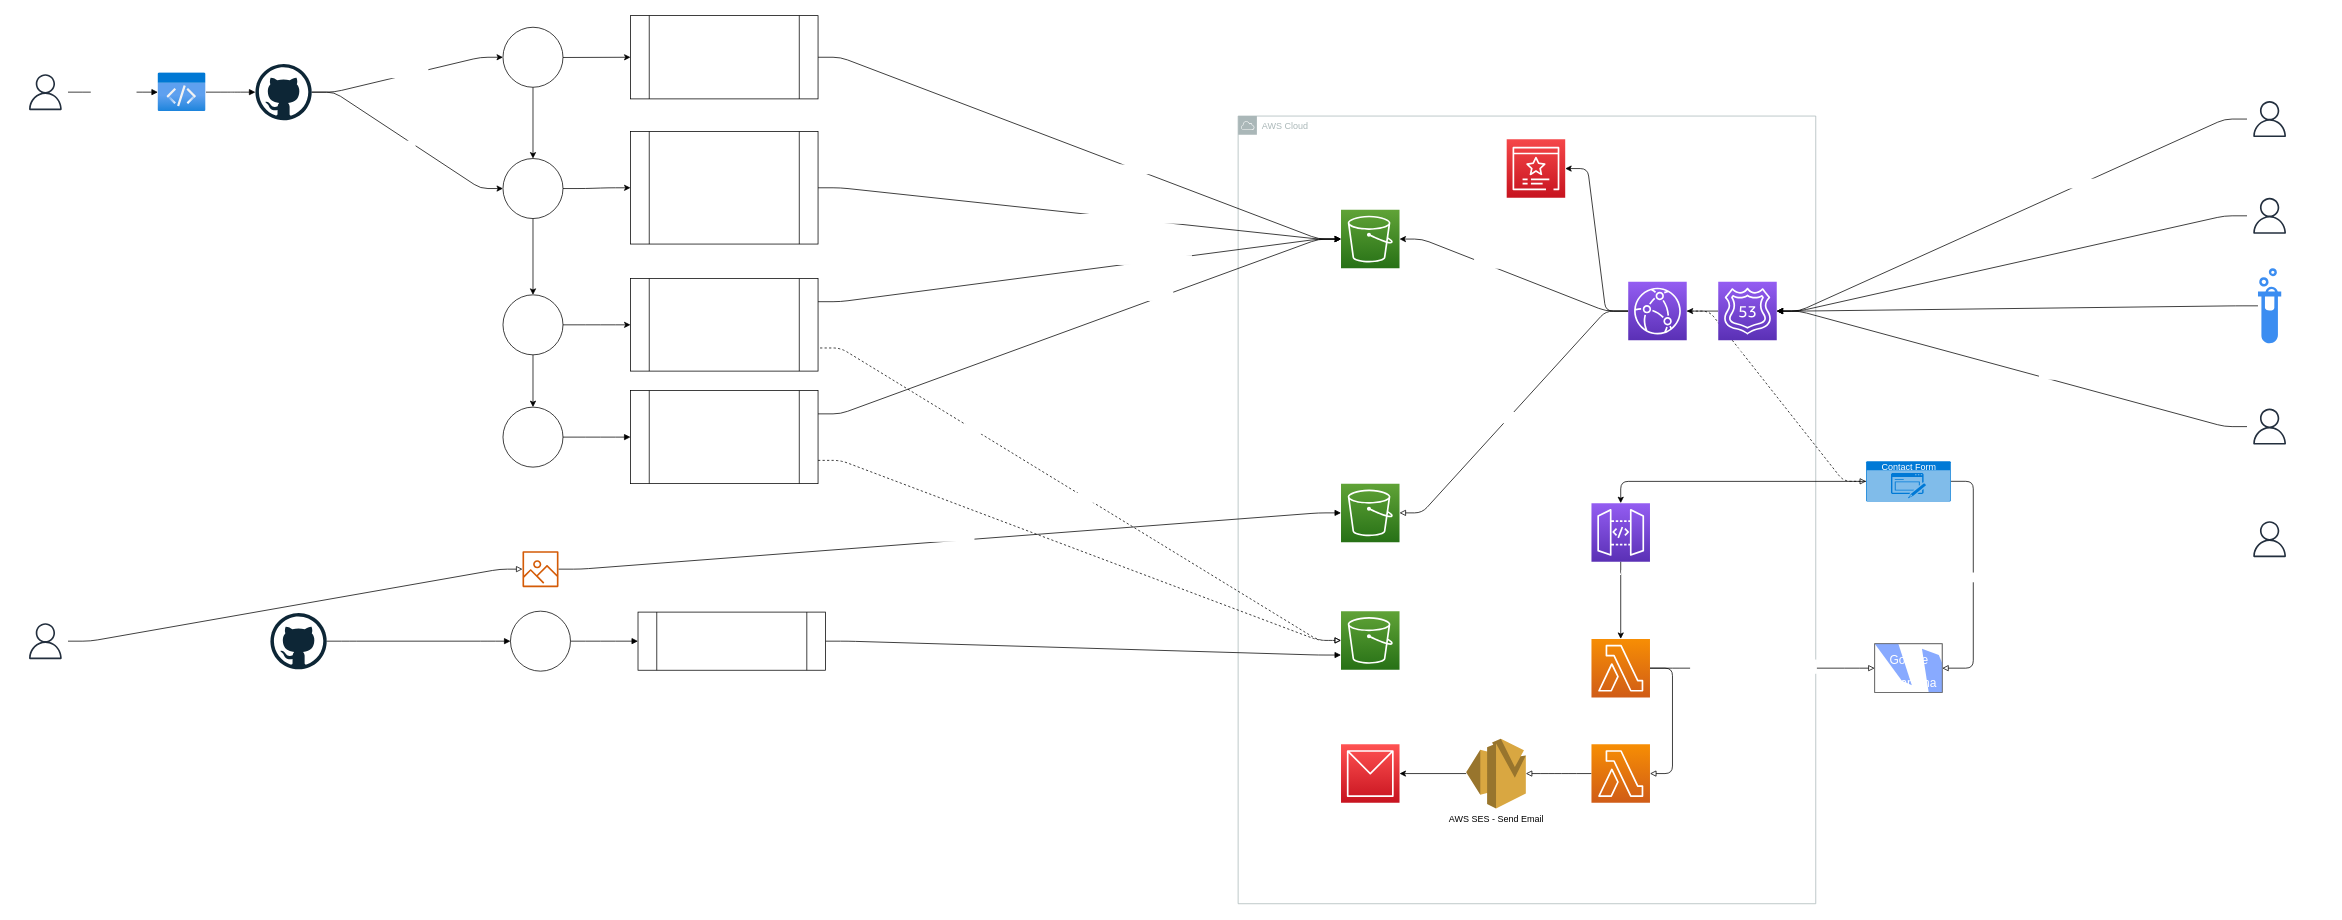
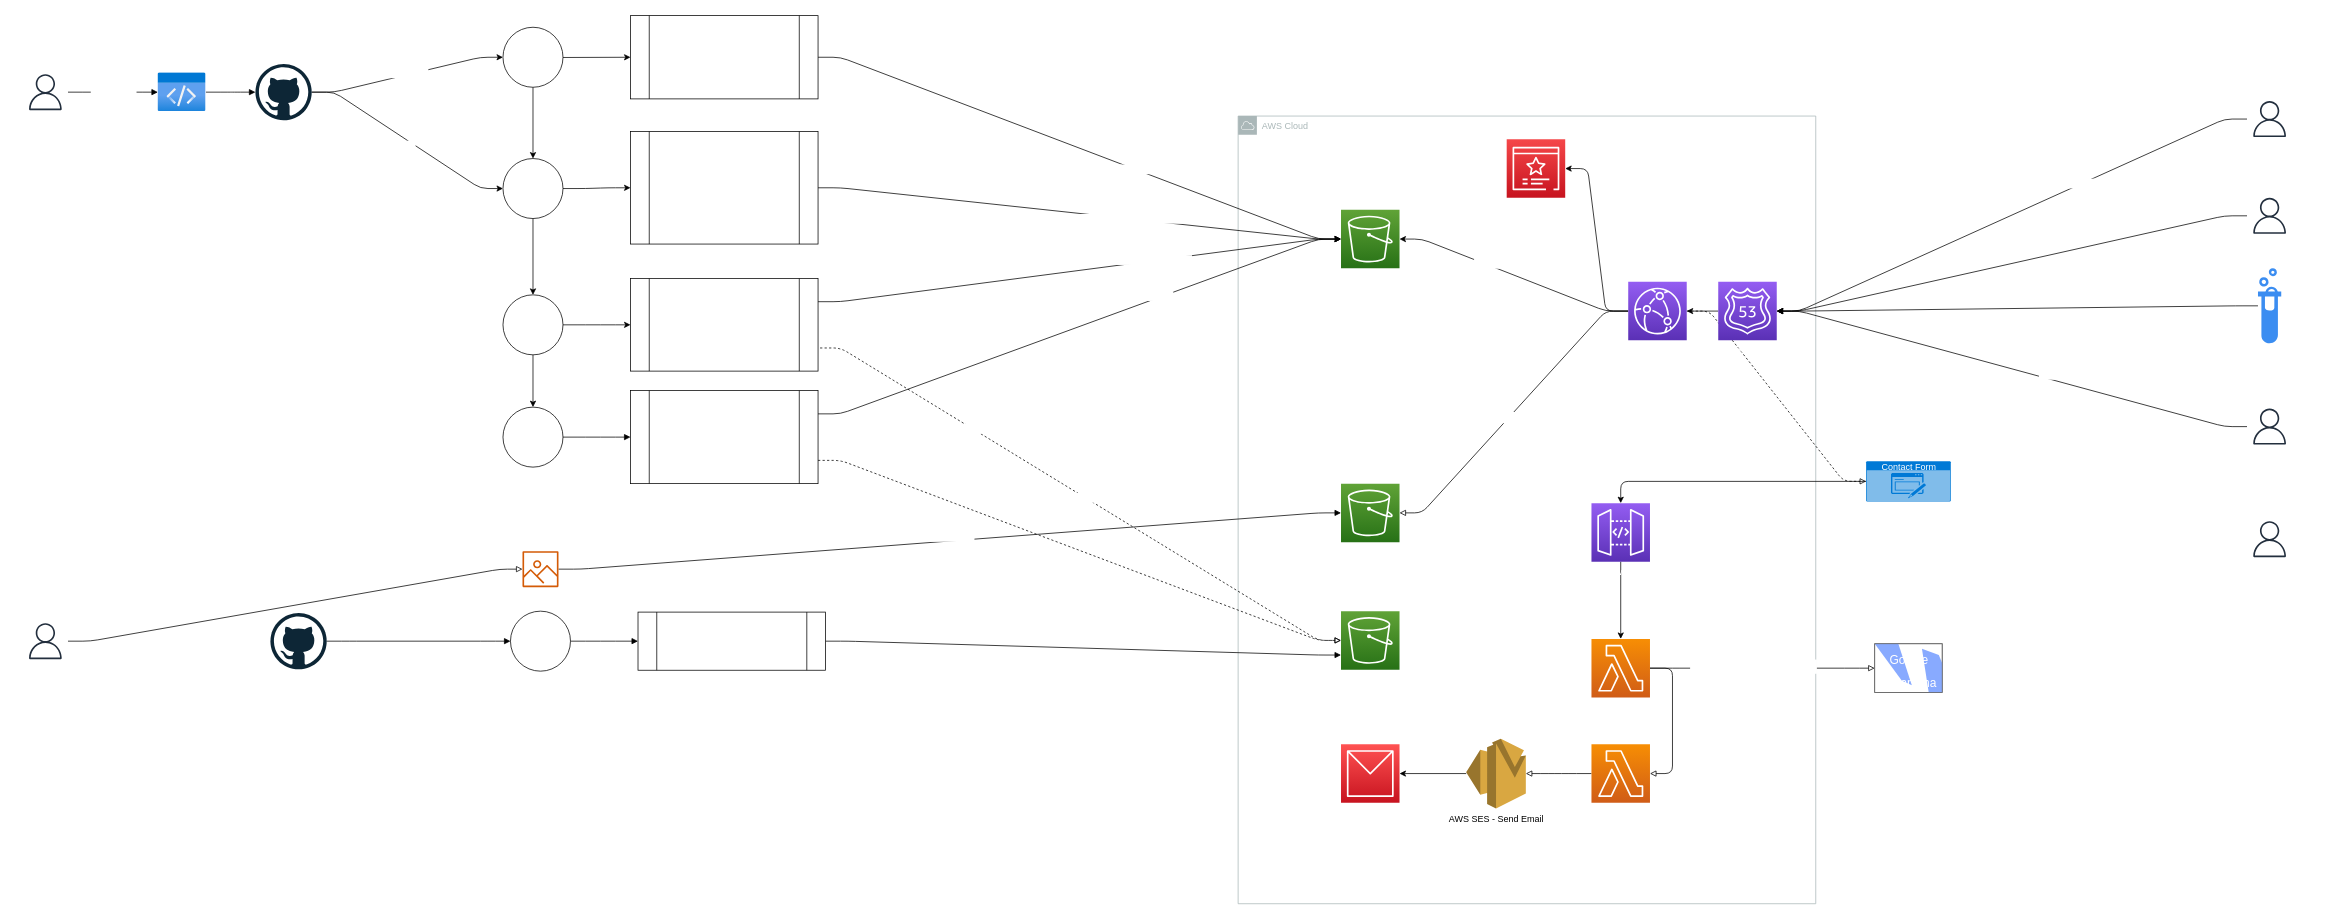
- <mxCell id="78" style="edgeStyle=entityRelationEdgeStyle;html=1;fontColor=#FFFFFF;startArrow=none;startFill=0;endArrow=block;endFill=0;" edge="1" parent="1" source="80" target="81"><mxGeometry relative="1" as="geometry" /></mxCell>
- <mxCell id="79" value="GET reCaptcha Token" style="edgeLabel;html=1;align=center;verticalAlign=middle;resizable=0;points=[];fontColor=#FFFFFF;" vertex="1" connectable="0" parent="78"><mxGeometry x="-0.016" y="-3" relative="1" as="geometry"><mxPoint x="-1" as="offset" /></mxGeometry></mxCell>
